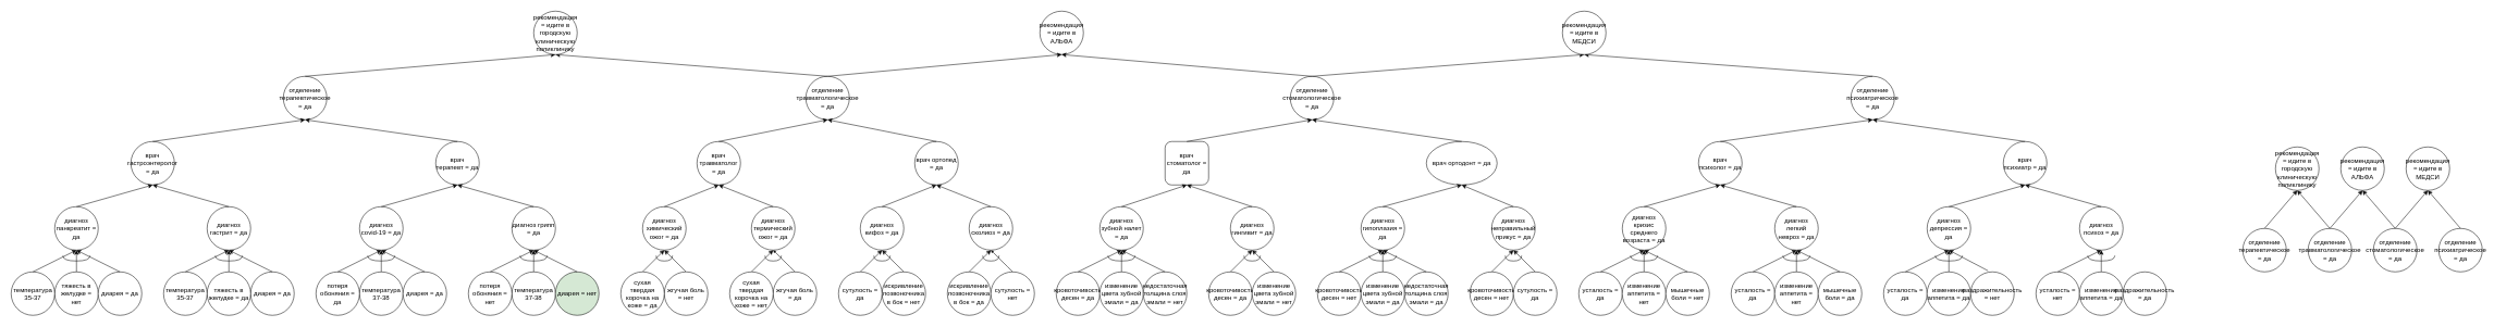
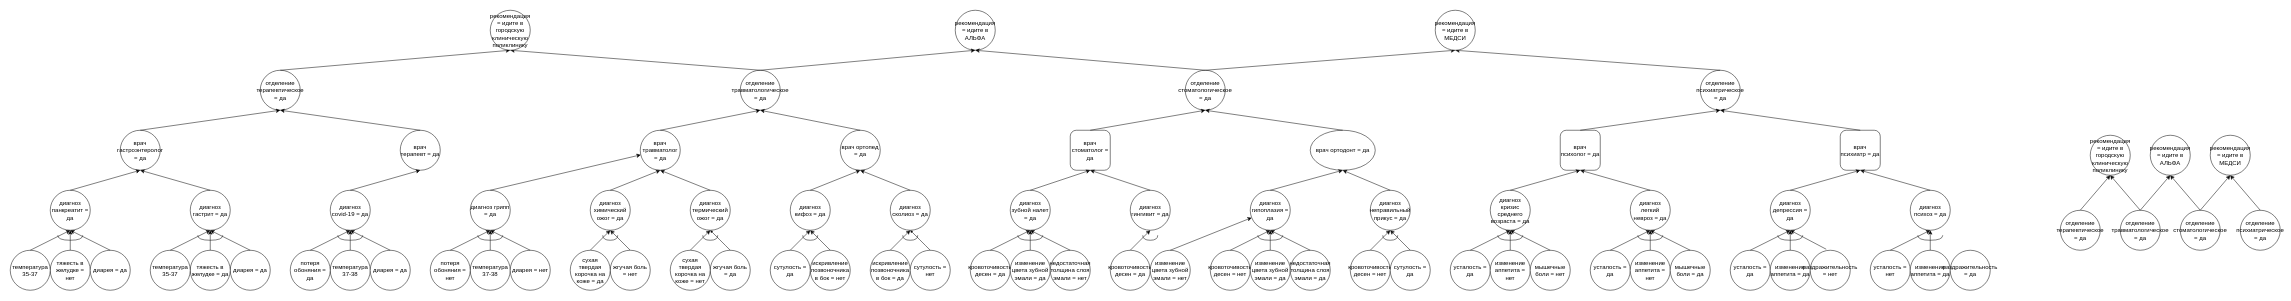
- <mxCell id="21" value="врач психолог = да" style="ellipse;whiteSpace=wrap;html=1;aspect=fixed;" parent="1" vertex="1"><mxGeometry x="3120" y="260" width="80" height="80" as="geometry" /></mxCell>
+ <mxCell id="21" value="врач психолог = да" style="whiteSpace=wrap;html=1;aspect=fixed;rounded=1;" parent="1" vertex="1"><mxGeometry x="3120" y="260" width="80" height="80" as="geometry" /></mxCell>
- <mxCell id="20" value="врач психиатр = да" style="ellipse;whiteSpace=wrap;html=1;aspect=fixed;" parent="1" vertex="1"><mxGeometry x="3680" y="260" width="80" height="80" as="geometry" /></mxCell>
+ <mxCell id="20" value="врач психиатр = да" style="whiteSpace=wrap;html=1;aspect=fixed;rounded=1;" parent="1" vertex="1"><mxGeometry x="3680" y="260" width="80" height="80" as="geometry" /></mxCell>
- <mxCell id="43" value="" style="endArrow=classic;html=1;rounded=0;exitX=0.5;exitY=0;exitDx=0;exitDy=0;entryX=0.5;entryY=1;entryDx=0;entryDy=0;" parent="1" source="5" target="38" edge="1"><mxGeometry width="50" height="50" relative="1" as="geometry"><mxPoint x="600" y="390" as="sourcePoint" /><mxPoint x="650" y="340" as="targetPoint" /></mxGeometry></mxCell>
+ <mxCell id="43" value="" style="endArrow=classic;html=1;rounded=0;exitX=0.5;exitY=0;exitDx=0;exitDy=0;" parent="1" source="5" target="23" edge="1"><mxGeometry width="50" height="50" relative="1" as="geometry"><mxPoint x="600" y="390" as="sourcePoint" /><mxPoint x="650" y="340" as="targetPoint" /></mxGeometry></mxCell>
- <mxCell id="80" value="" style="endArrow=classic;html=1;rounded=0;exitX=0.5;exitY=0;exitDx=0;exitDy=0;entryX=0.5;entryY=1;entryDx=0;entryDy=0;" parent="1" source="76" target="71" edge="1"><mxGeometry width="50" height="50" relative="1" as="geometry"><mxPoint x="2560" y="410" as="sourcePoint" /><mxPoint x="2610" y="360" as="targetPoint" /></mxGeometry></mxCell>
+ <mxCell id="80" value="" style="endArrow=classic;html=1;rounded=0;exitX=0.5;exitY=0;exitDx=0;exitDy=0;" parent="1" source="76" target="83" edge="1"><mxGeometry width="50" height="50" relative="1" as="geometry"><mxPoint x="2560" y="410" as="sourcePoint" /><mxPoint x="2610" y="360" as="targetPoint" /></mxGeometry></mxCell>
- <mxCell id="26" value="диарея = нет" style="ellipse;whiteSpace=wrap;html=1;aspect=fixed;fillColor=#d5e8d4;" parent="1" vertex="1"><mxGeometry x="1020" y="500" width="80" height="80" as="geometry" /></mxCell>
+ <mxCell id="26" value="диарея = нет" style="ellipse;whiteSpace=wrap;html=1;aspect=fixed;" parent="1" vertex="1"><mxGeometry x="1020" y="500" width="80" height="80" as="geometry" /></mxCell>
